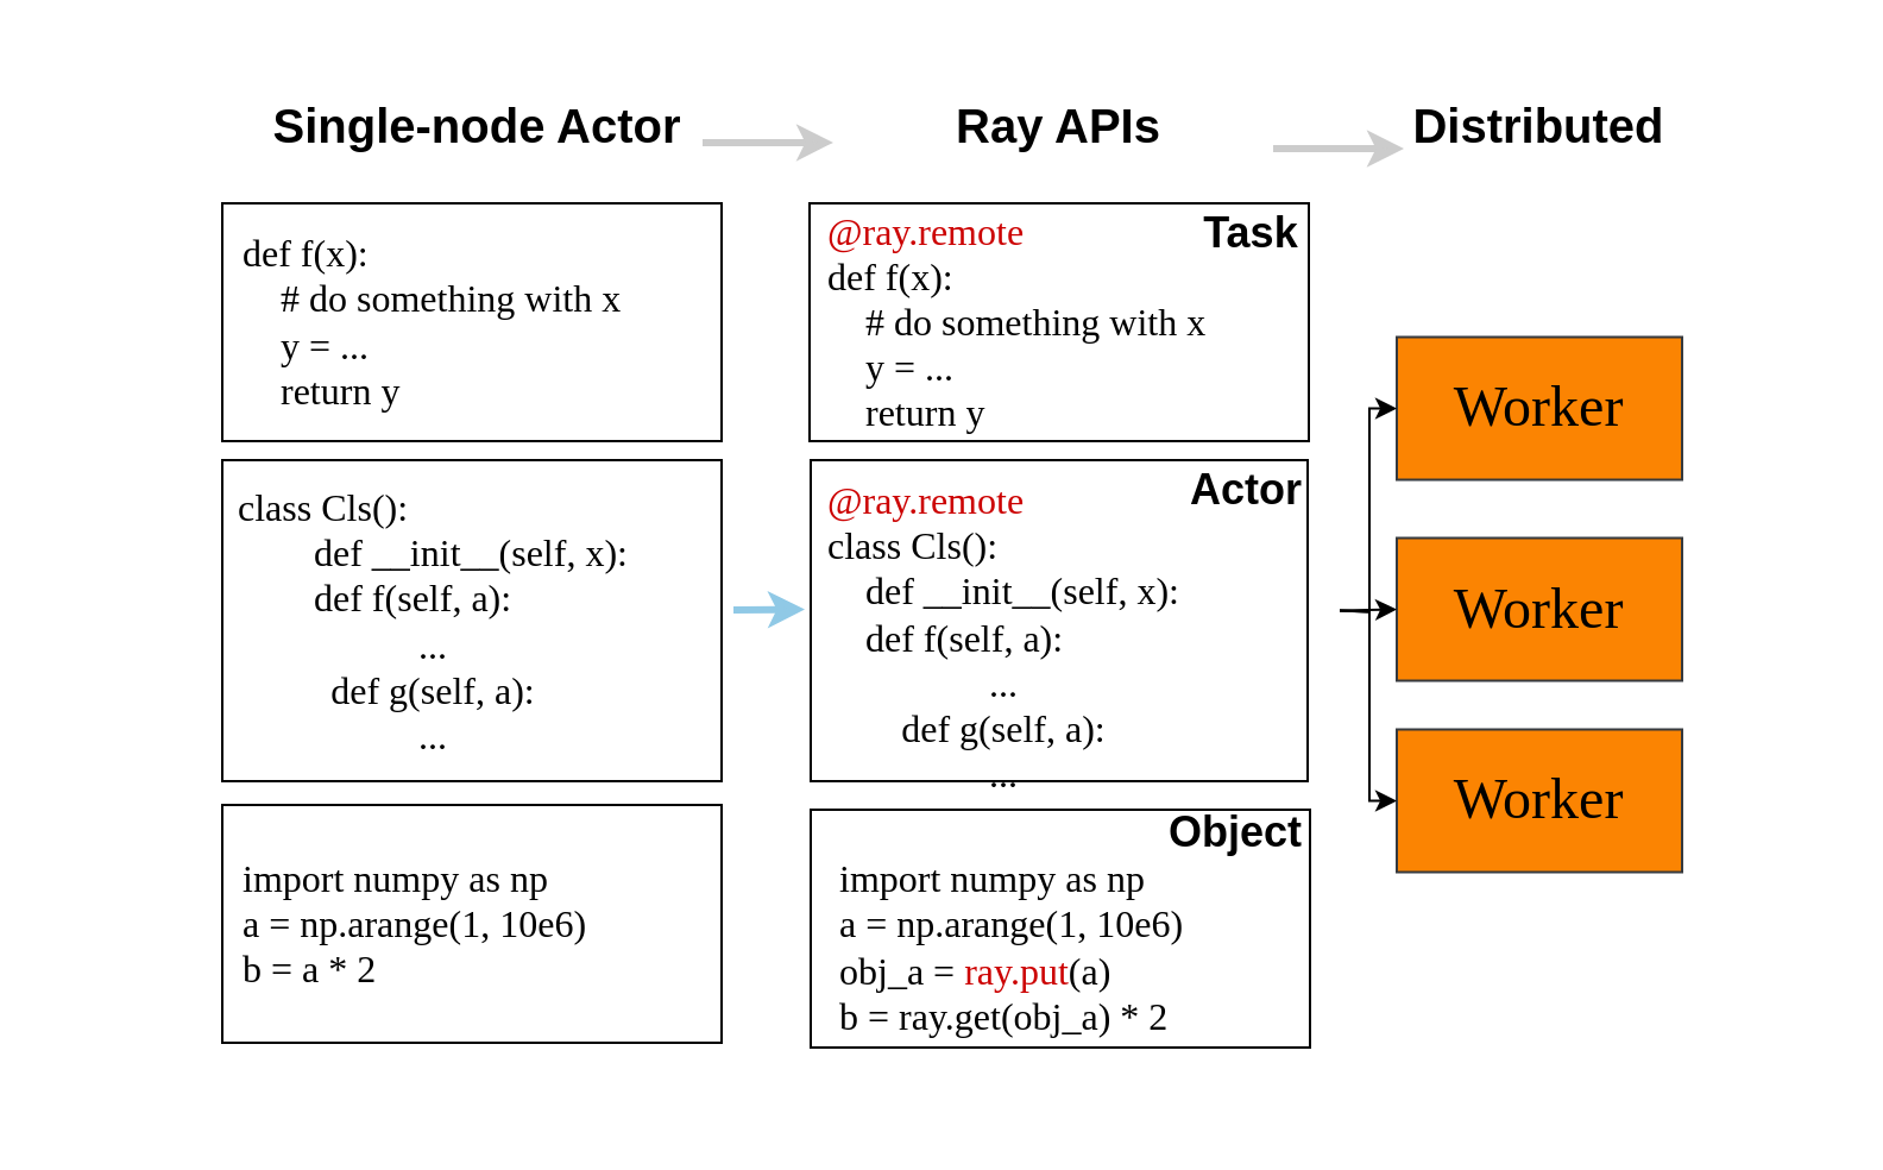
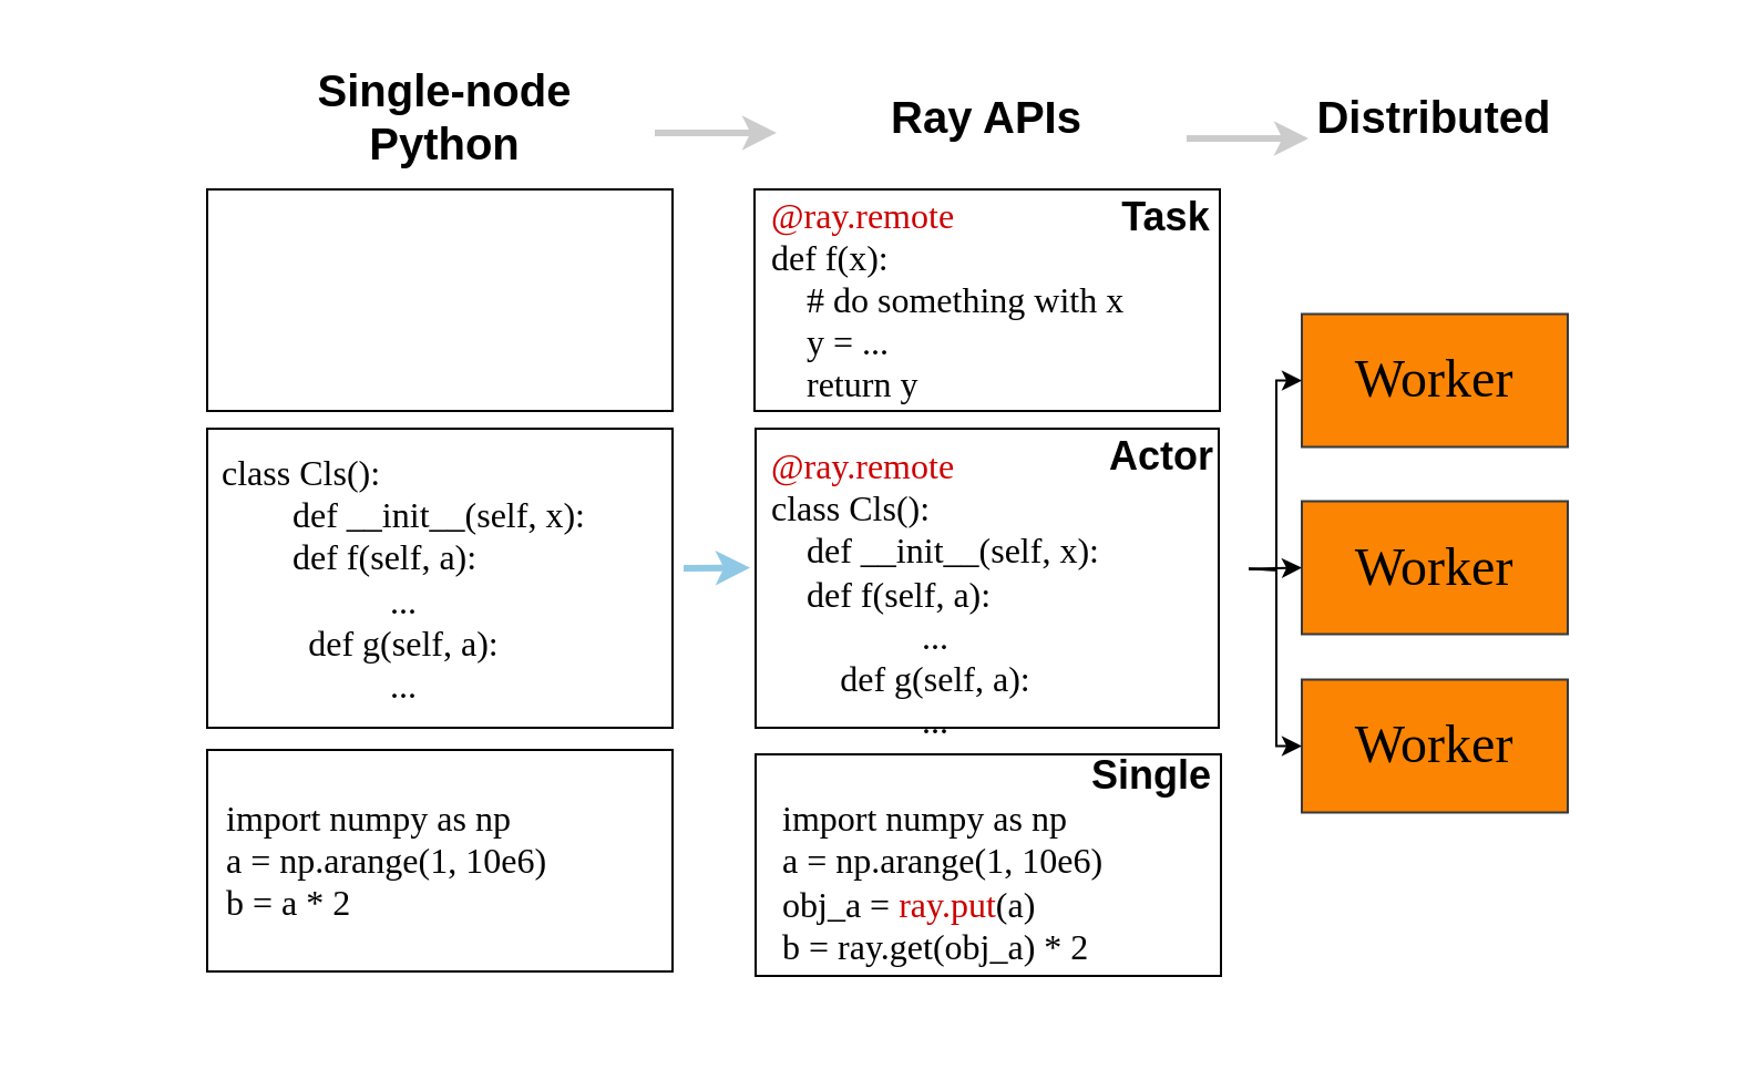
- <mxCell id="6" value="&lt;font face=&quot;Helvetica&quot; style=&quot;font-size: 20px;&quot;&gt;&lt;b style=&quot;font-size: 20px;&quot;&gt;Single-node Actor&lt;/b&gt;&lt;/font&gt;" style="text;html=1;strokeColor=none;fillColor=none;align=center;verticalAlign=middle;whiteSpace=wrap;rounded=0;fontSize=20;" parent="1" vertex="1"><mxGeometry x="110.5" y="37" width="179" height="30" as="geometry" /></mxCell>
+ <mxCell id="6" value="&lt;font face=&quot;Helvetica&quot; style=&quot;font-size: 20px;&quot;&gt;&lt;b style=&quot;font-size: 20px;&quot;&gt;Single-node Python&lt;/b&gt;&lt;/font&gt;" style="text;html=1;strokeColor=none;fillColor=none;align=center;verticalAlign=middle;whiteSpace=wrap;rounded=0;fontSize=20;" parent="1" vertex="1"><mxGeometry x="110.5" y="37" width="179" height="30" as="geometry" /></mxCell>
- <mxCell id="8" value="&lt;font face=&quot;Garamond&quot; style=&quot;font-size: 16px;&quot;&gt;def f(x):&lt;br style=&quot;border-color: var(--border-color);&quot;&gt;&lt;span style=&quot;border-color: var(--border-color);&quot;&gt;&lt;span style=&quot;white-space: pre;&quot;&gt;&amp;nbsp;&amp;nbsp;&amp;nbsp;&amp;nbsp;&lt;/span&gt;&lt;/span&gt;# do something with x&lt;br style=&quot;border-color: var(--border-color);&quot;&gt;&lt;span style=&quot;border-color: var(--border-color);&quot;&gt;&lt;span style=&quot;white-space: pre;&quot;&gt;&amp;nbsp;&amp;nbsp;&amp;nbsp;&amp;nbsp;&lt;/span&gt;&lt;/span&gt;y = ...&lt;br style=&quot;border-color: var(--border-color);&quot;&gt;&lt;span style=&quot;border-color: var(--border-color);&quot;&gt;&lt;span style=&quot;white-space: pre;&quot;&gt;&amp;nbsp;&amp;nbsp;&amp;nbsp;&amp;nbsp;&lt;/span&gt;&lt;/span&gt;return y&lt;/font&gt;" style="text;html=1;strokeColor=none;fillColor=none;align=left;verticalAlign=middle;whiteSpace=wrap;rounded=0;" parent="1" vertex="1"><mxGeometry x="100" y="87.5" width="200" height="95" as="geometry" /></mxCell>
- <mxCell id="28" value="&lt;span style=&quot;font-size: 18px;&quot;&gt;&lt;font face=&quot;Helvetica&quot;&gt;&lt;b&gt;Object&lt;/b&gt;&lt;/font&gt;&lt;br&gt;&lt;/span&gt;" style="text;html=1;strokeColor=none;fillColor=none;align=center;verticalAlign=middle;whiteSpace=wrap;rounded=0;" parent="1" vertex="1"><mxGeometry x="465" y="333" width="108.5" height="33.25" as="geometry" /></mxCell>
+ <mxCell id="28" value="&lt;span style=&quot;font-size: 18px;&quot;&gt;&lt;font face=&quot;Helvetica&quot;&gt;&lt;b&gt;Single&lt;/b&gt;&lt;/font&gt;&lt;br&gt;&lt;/span&gt;" style="text;html=1;strokeColor=none;fillColor=none;align=center;verticalAlign=middle;whiteSpace=wrap;rounded=0;" parent="1" vertex="1"><mxGeometry x="465" y="333" width="108.5" height="33.25" as="geometry" /></mxCell>
